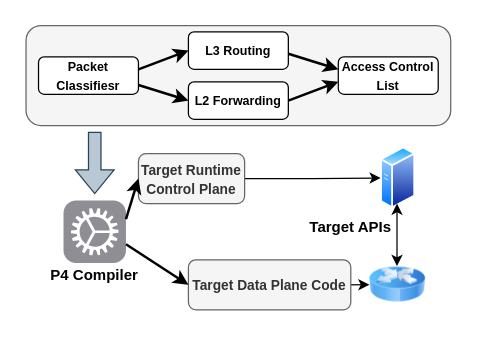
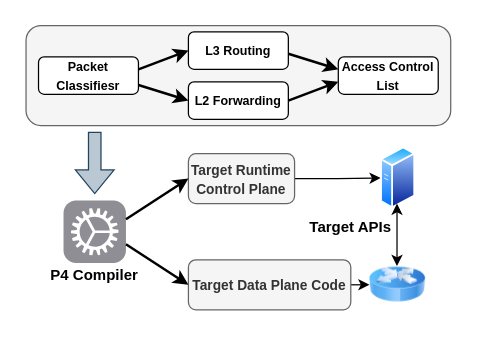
- <mxCell id="14" value="&lt;b&gt;&lt;font style=&quot;font-size: 11px;&quot;&gt;Target Runtime Control Plane&lt;/font&gt;&lt;/b&gt;" style="rounded=1;whiteSpace=wrap;html=1;fillColor=#f5f5f5;fontColor=#333333;strokeColor=#666666;" parent="1" vertex="1"><mxGeometry x="110" y="122.5" width="85" height="40" as="geometry" /></mxCell>
+ <mxCell id="14" value="&lt;b&gt;&lt;font style=&quot;font-size: 11px;&quot;&gt;Target Runtime Control Plane&lt;/font&gt;&lt;/b&gt;" style="rounded=1;whiteSpace=wrap;html=1;fillColor=#f5f5f5;fontColor=#333333;strokeColor=#666666;" parent="1" vertex="1"><mxGeometry x="150" y="122.5" width="85" height="40" as="geometry" /></mxCell>
